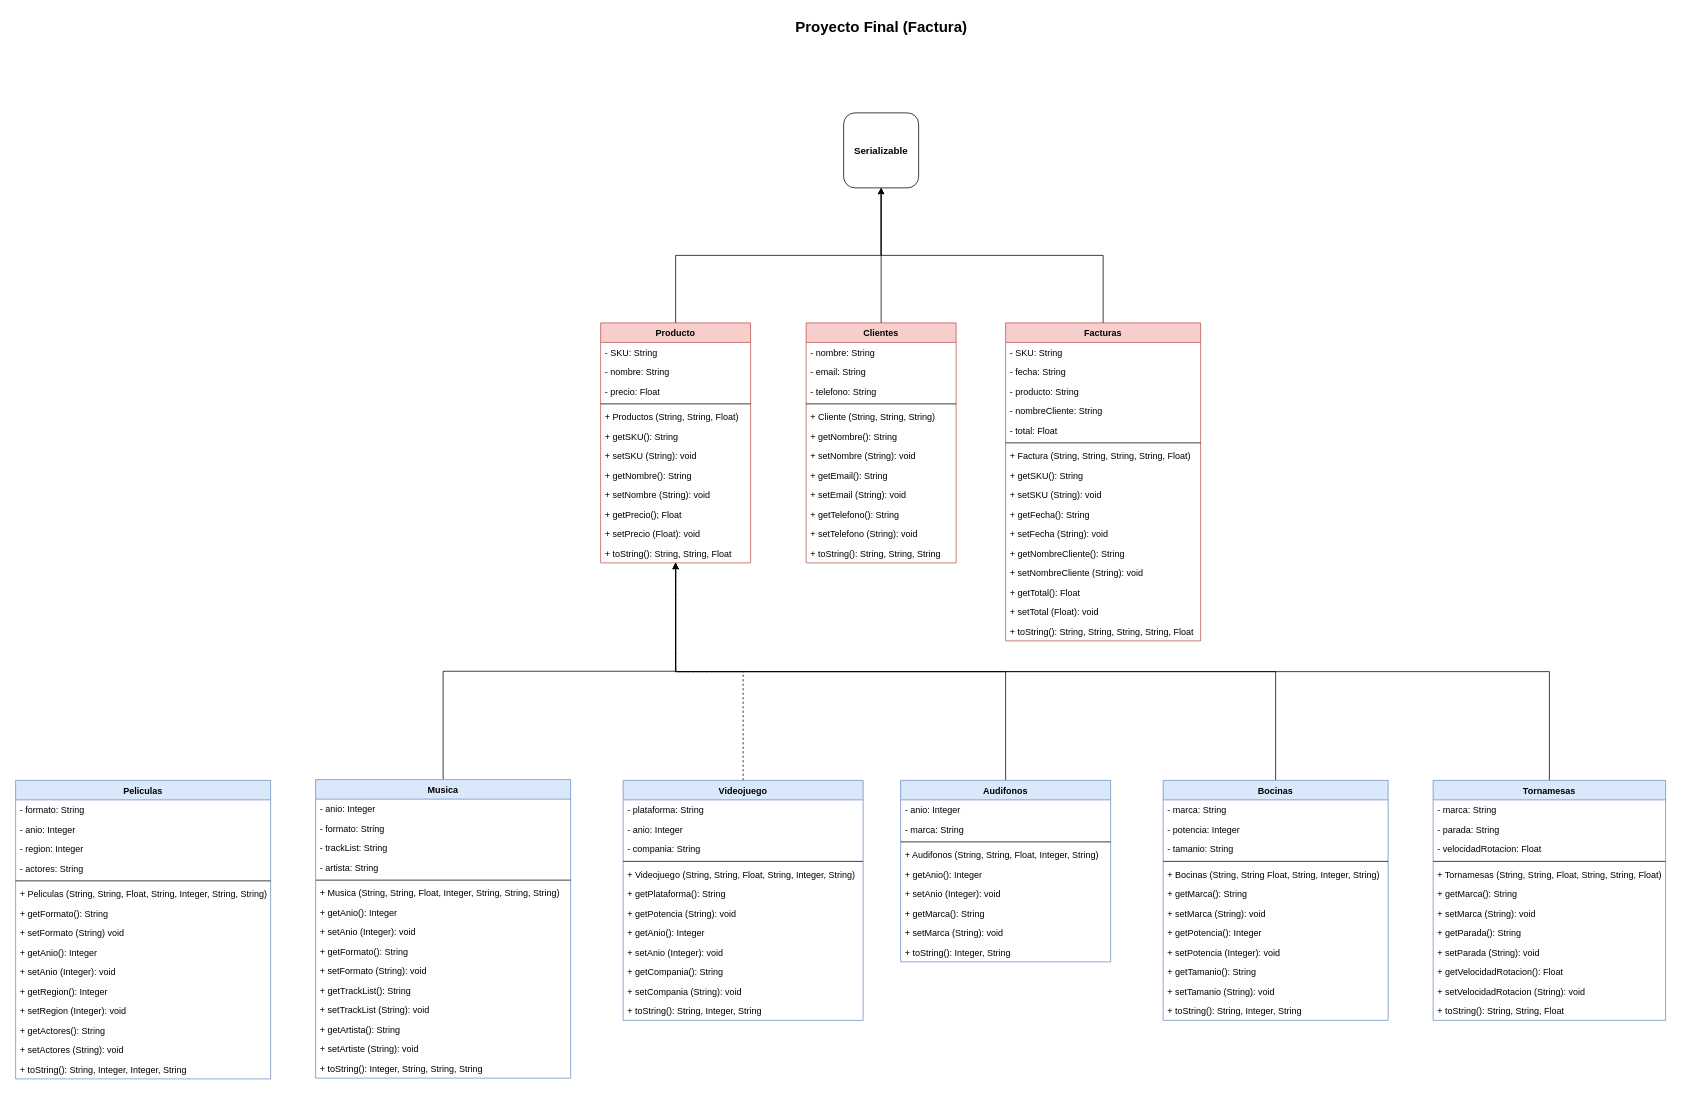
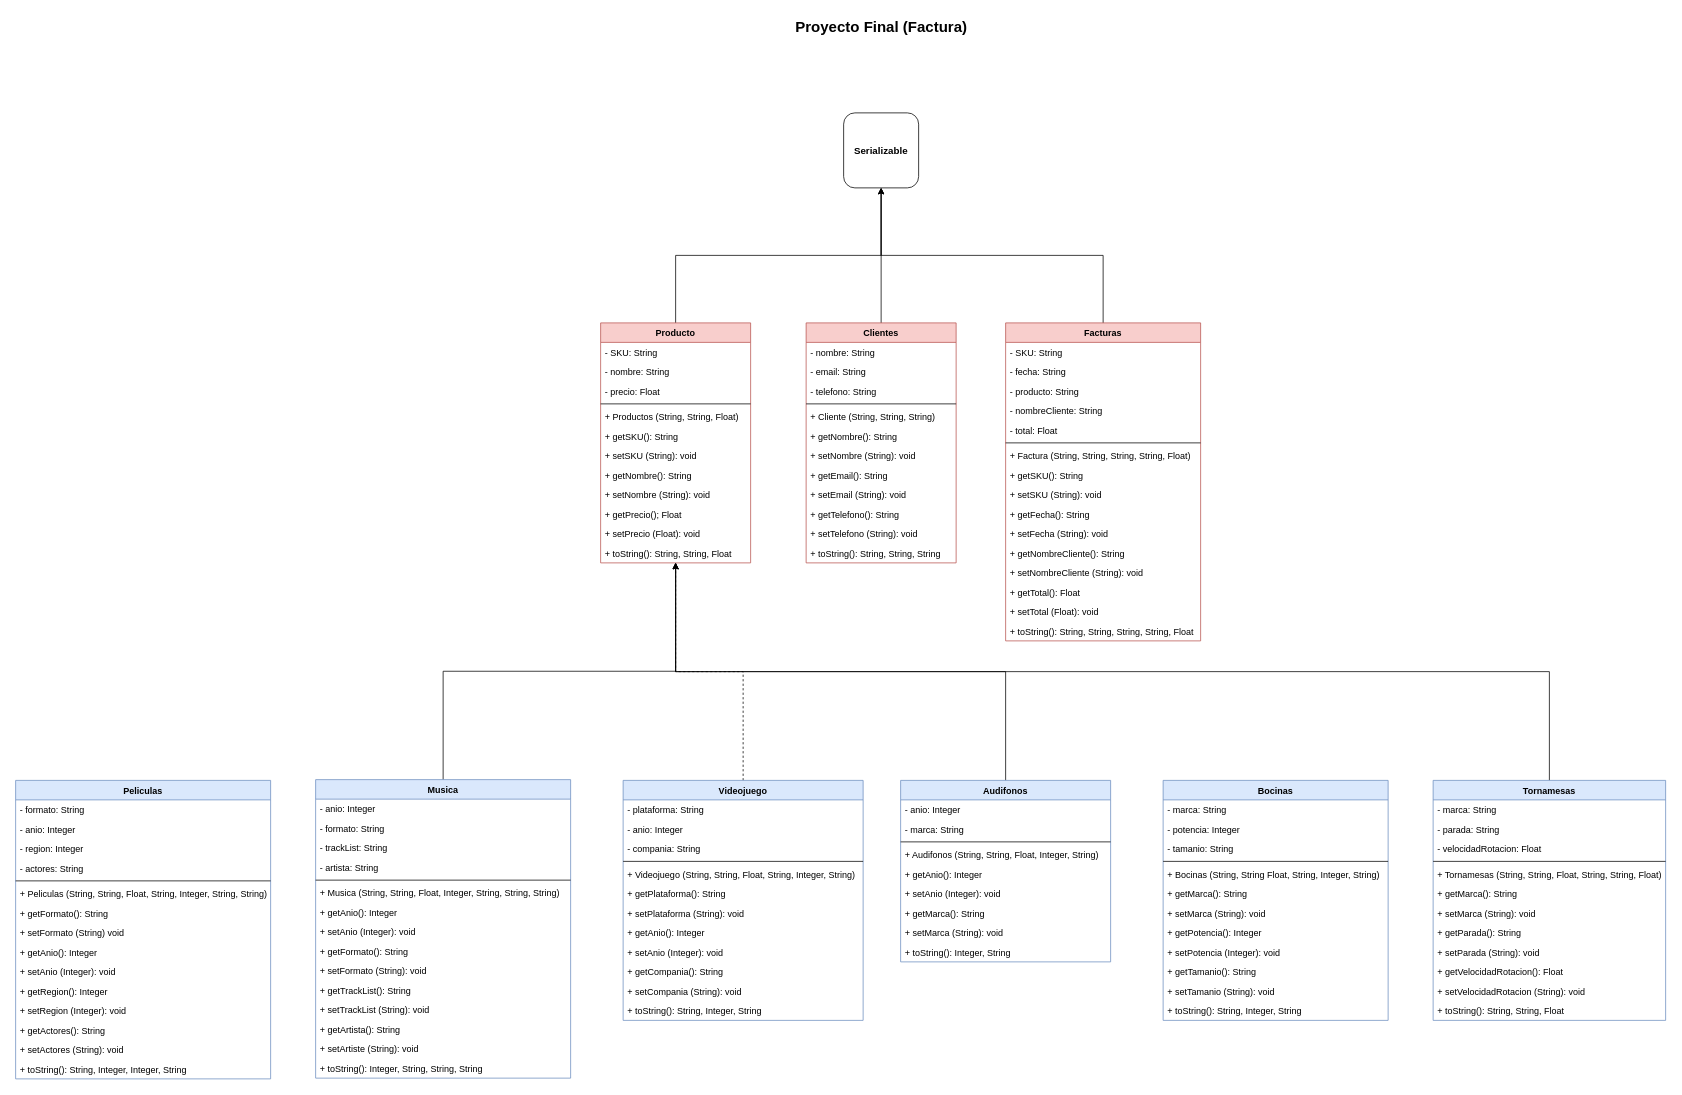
- <mxCell id="107" style="edgeStyle=orthogonalEdgeStyle;rounded=0;orthogonalLoop=1;jettySize=auto;html=1;exitX=0.5;exitY=0;exitDx=0;exitDy=0;fontSize=12;" parent="1" source="108" target="4" edge="1"><mxGeometry relative="1" as="geometry" /></mxCell>
- <mxCell id="90" value="+ getPotencia (String): void" style="text;strokeColor=none;fillColor=none;align=left;verticalAlign=top;spacingLeft=4;spacingRight=4;overflow=hidden;rotatable=0;points=[[0,0.5],[1,0.5]];portConstraint=eastwest;" parent="83" vertex="1"><mxGeometry y="164" width="320" height="26" as="geometry" /></mxCell>
+ <mxCell id="90" value="+ setPlataforma (String): void" style="text;strokeColor=none;fillColor=none;align=left;verticalAlign=top;spacingLeft=4;spacingRight=4;overflow=hidden;rotatable=0;points=[[0,0.5],[1,0.5]];portConstraint=eastwest;" parent="83" vertex="1"><mxGeometry y="164" width="320" height="26" as="geometry" /></mxCell>
